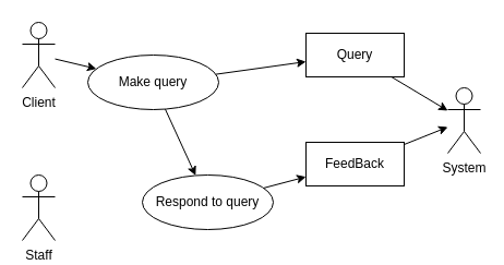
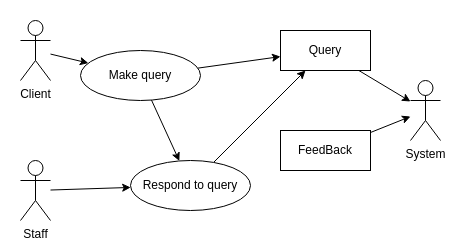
- <mxCell id="14" style="edgeStyle=none;html=1;" edge="1" parent="1" source="15" target="10"><mxGeometry relative="1" as="geometry" /></mxCell>
+ <mxCell id="14" style="edgeStyle=none;html=1;" edge="1" parent="1" source="15" target="8"><mxGeometry relative="1" as="geometry" /></mxCell>
+ <mxCell id="4" style="edgeStyle=none;html=1;" edge="1" parent="1" source="5" target="15"><mxGeometry relative="1" as="geometry" /></mxCell>
